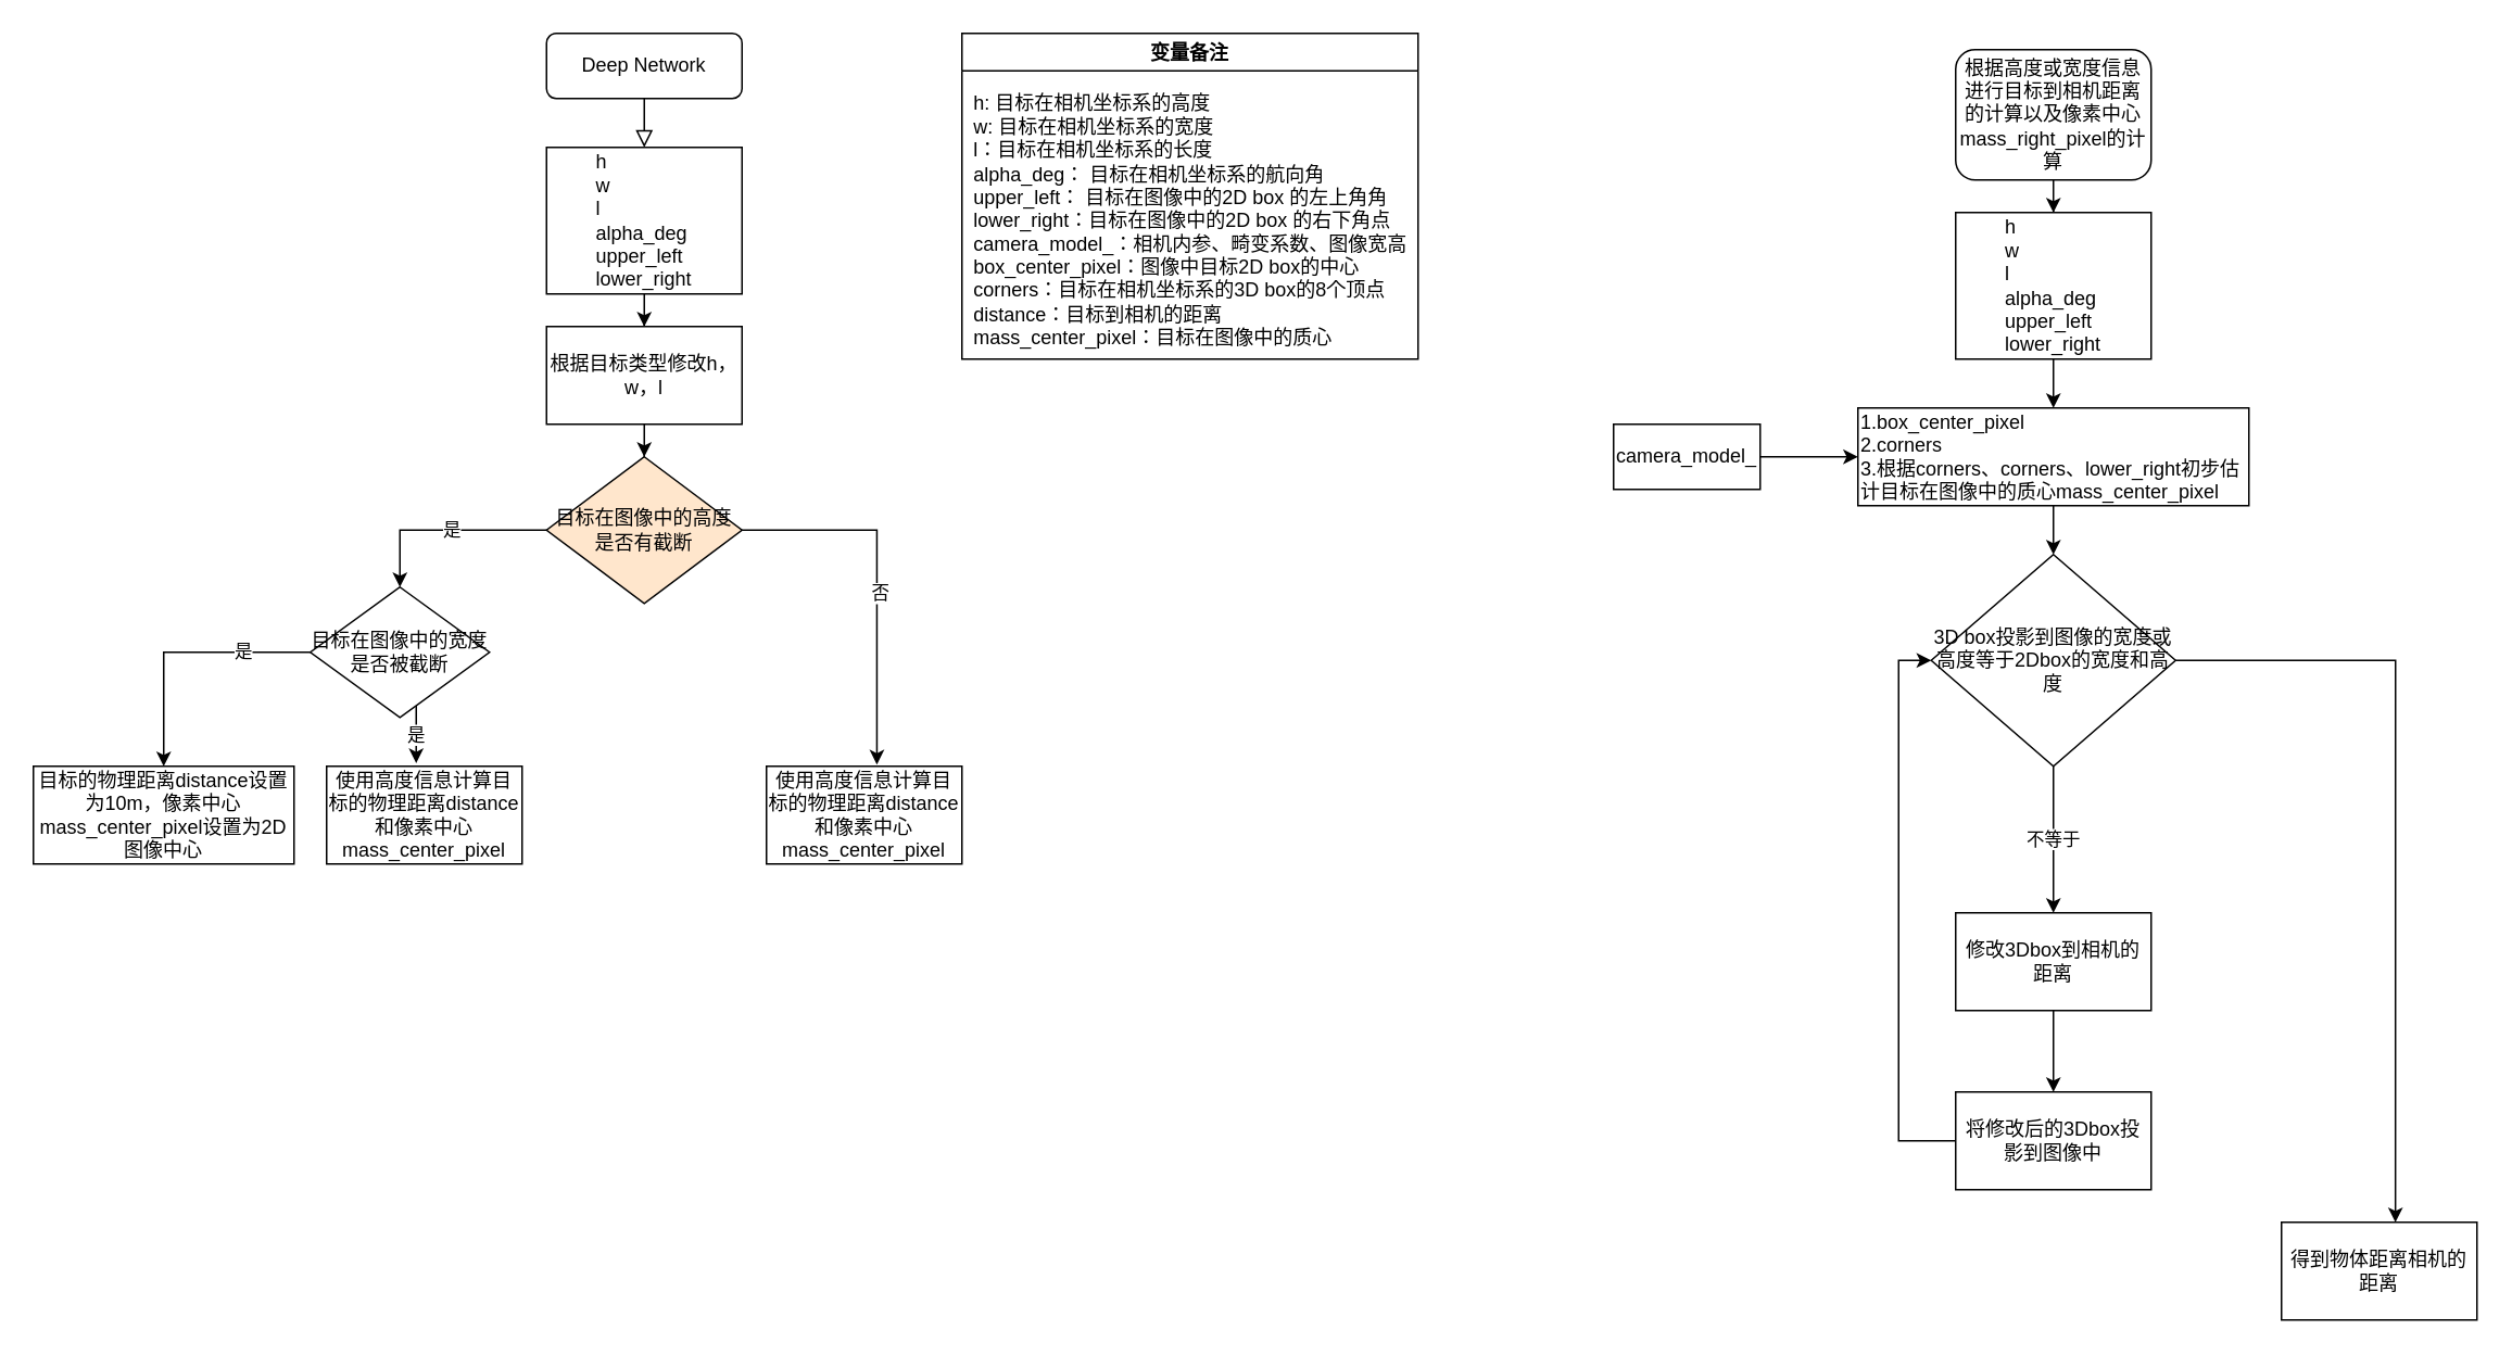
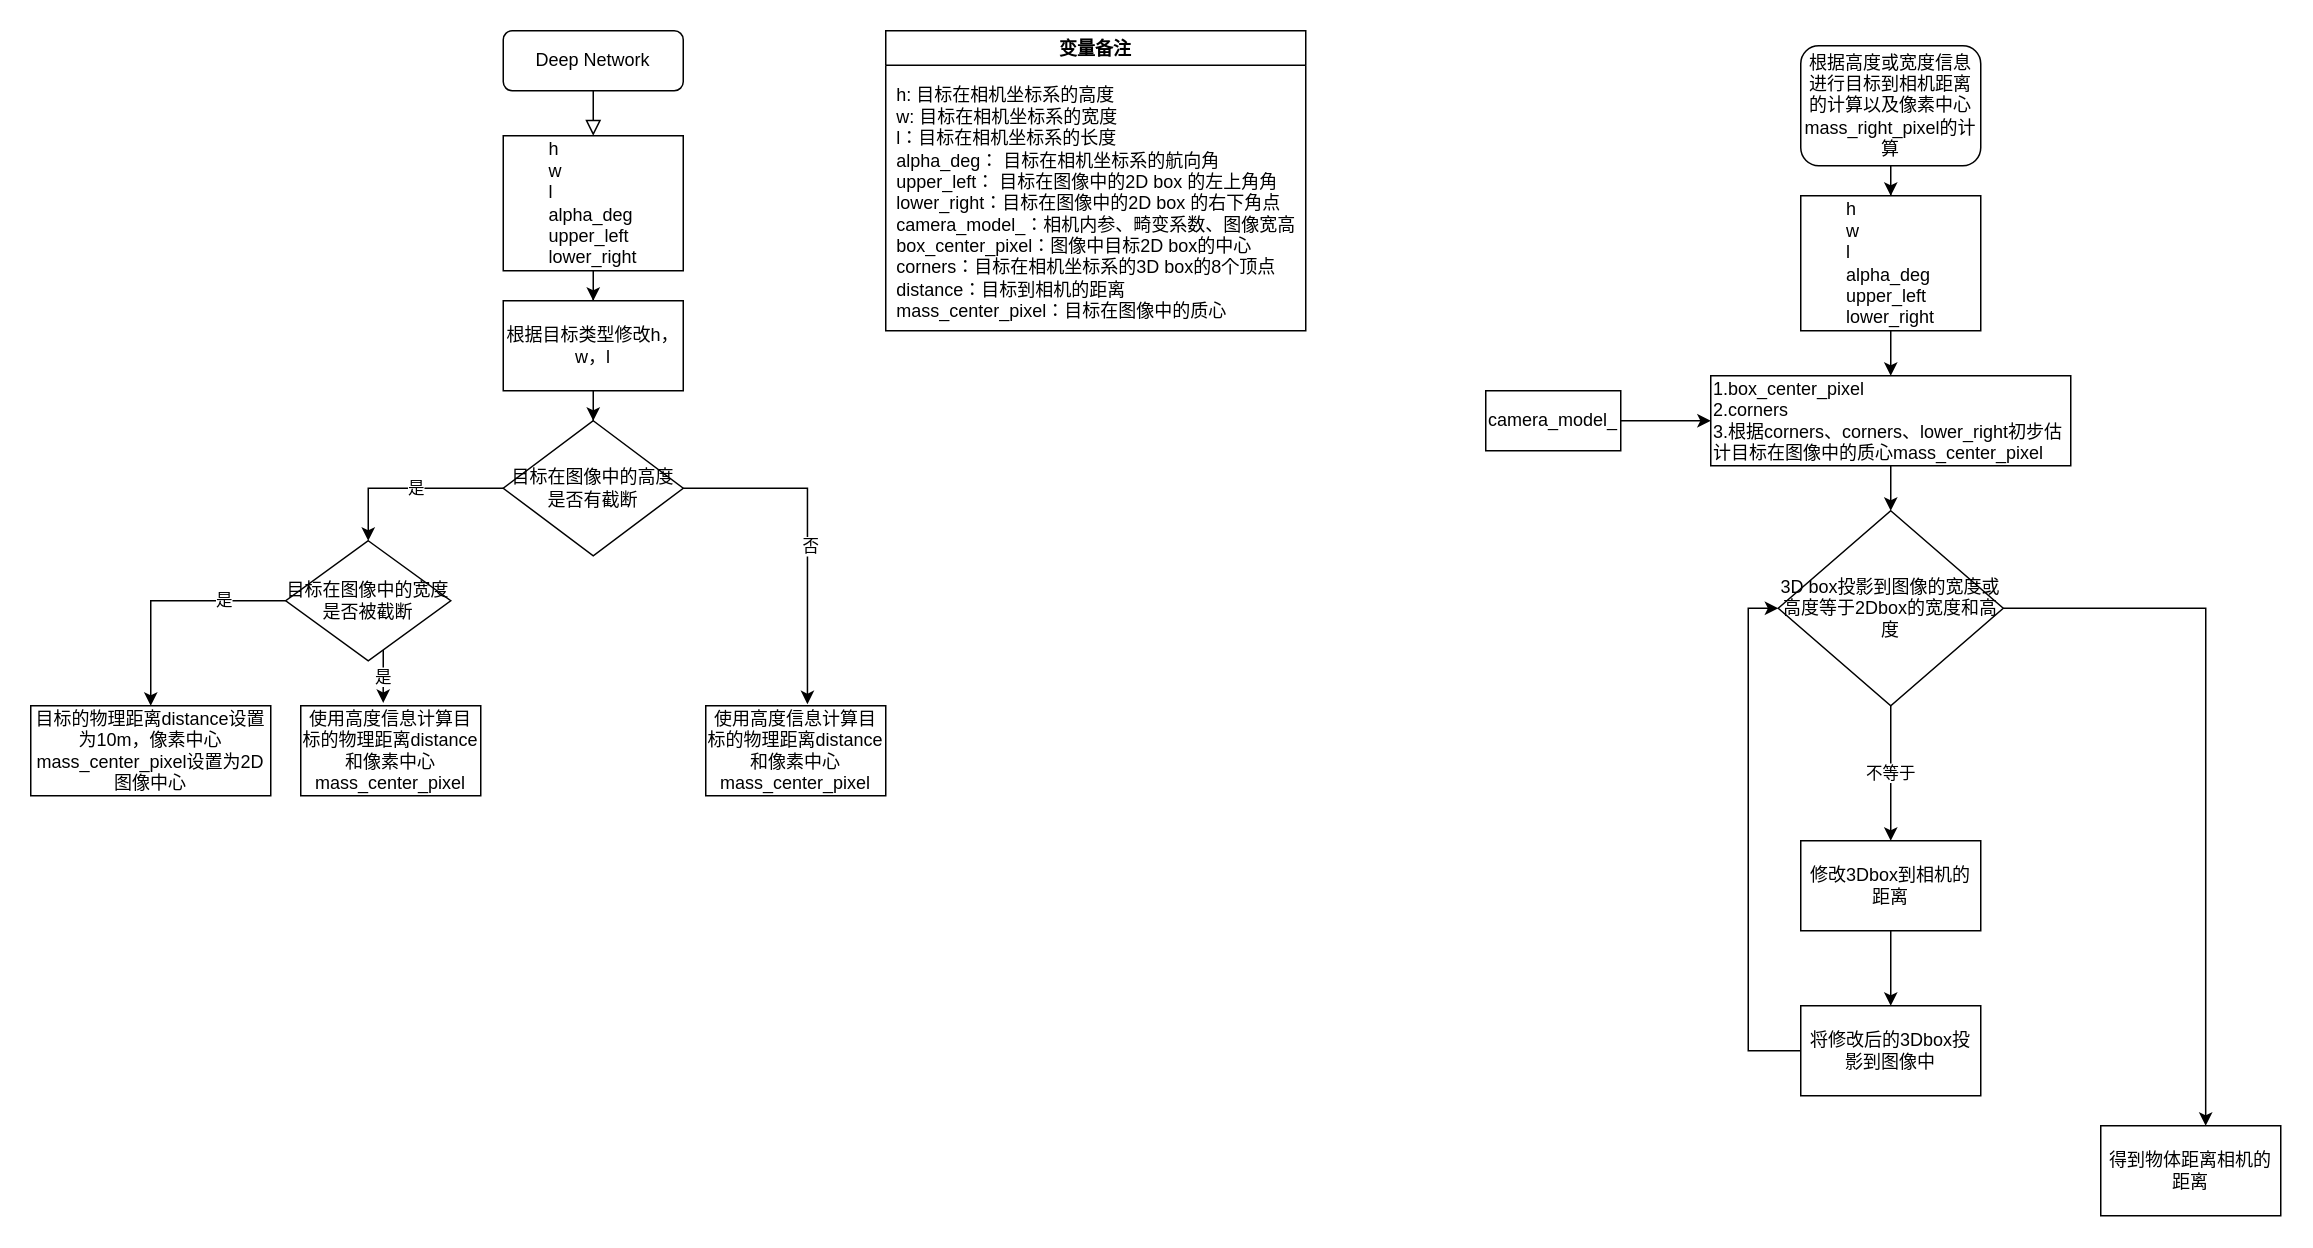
- <mxCell id="12" value="&lt;div&gt;目标在图像中的高度是否有截断&lt;/div&gt;" style="rhombus;whiteSpace=wrap;html=1;align=center;fillColor=#ffe6cc;" vertex="1" parent="1"><mxGeometry x="335" y="280" width="120" height="90" as="geometry" /></mxCell>
+ <mxCell id="12" value="&lt;div&gt;目标在图像中的高度是否有截断&lt;/div&gt;" style="rhombus;whiteSpace=wrap;html=1;align=center;" vertex="1" parent="1"><mxGeometry x="335" y="280" width="120" height="90" as="geometry" /></mxCell>
